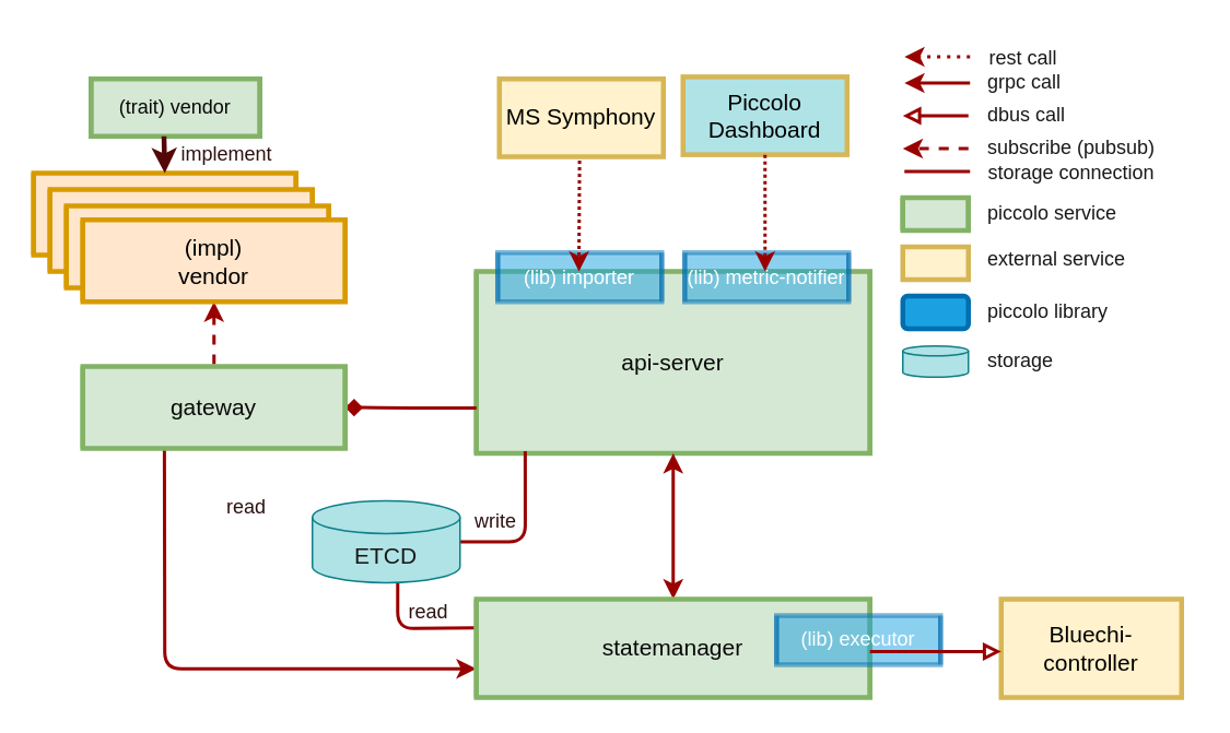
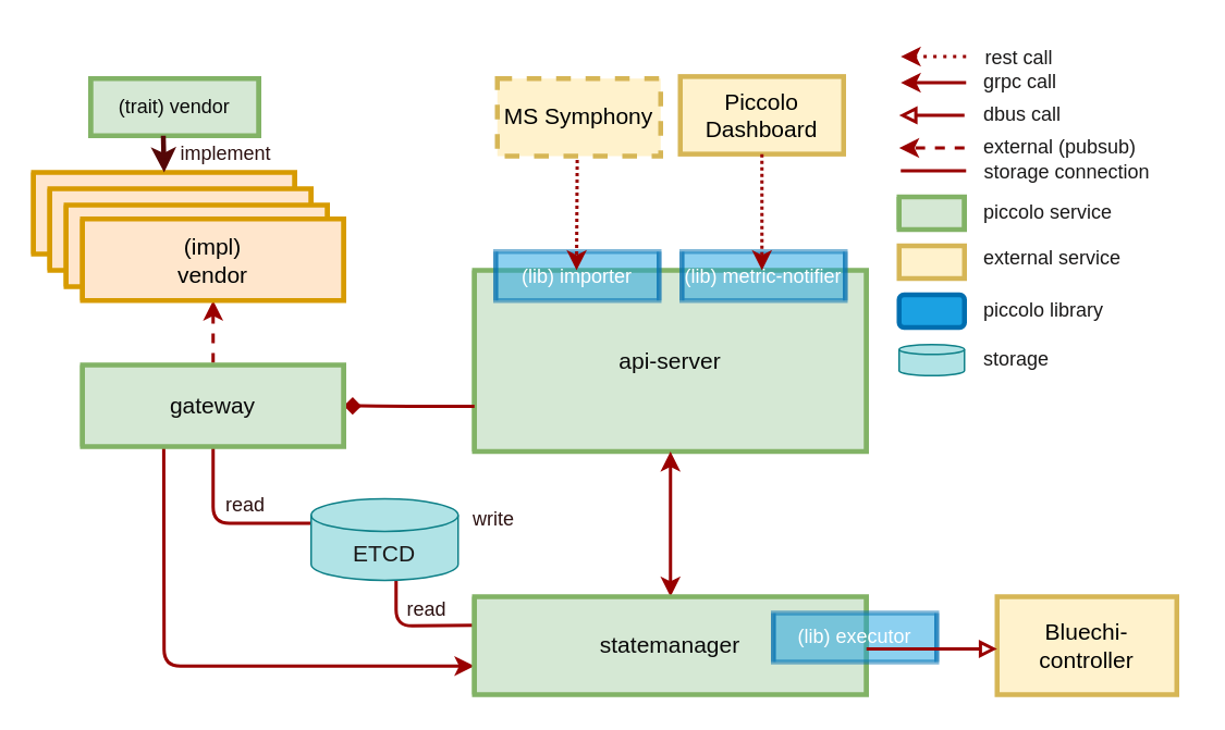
- <mxCell id="44" value="Piccolo&#10;Dashboard" style="whiteSpace=wrap;align=center;verticalAlign=middle;fontStyle=0;strokeWidth=3;fillColor=#b0e3e6;strokeColor=#d6b656;fontColor=#000000;fontSize=14;" parent="1" vertex="1"><mxGeometry x="416" y="46.25" width="100" height="47.5" as="geometry" /></mxCell>
+ <mxCell id="44" value="Piccolo&#10;Dashboard" style="whiteSpace=wrap;align=center;verticalAlign=middle;fontStyle=0;strokeWidth=3;fillColor=#fff2cc;strokeColor=#d6b656;fontColor=#000000;fontSize=14;" parent="1" vertex="1"><mxGeometry x="416" y="46.25" width="100" height="47.5" as="geometry" /></mxCell>
- <mxCell id="36" value="MS Symphony" style="whiteSpace=wrap;align=center;verticalAlign=middle;fontStyle=0;strokeWidth=3;fillColor=#fff2cc;strokeColor=#d6b656;fontColor=#000000;fontSize=14;" parent="1" vertex="1"><mxGeometry x="304" y="47.5" width="100" height="47.5" as="geometry" /></mxCell>
+ <mxCell id="36" value="MS Symphony" style="whiteSpace=wrap;align=center;verticalAlign=middle;fontStyle=0;strokeWidth=3;fillColor=#fff2cc;strokeColor=#d6b656;fontColor=#000000;fontSize=14;dashed=1;" parent="1" vertex="1"><mxGeometry x="304" y="47.5" width="100" height="47.5" as="geometry" /></mxCell>
- <mxCell id="24" value="subscribe (pubsub)" style="text;html=1;strokeColor=none;fillColor=none;align=left;verticalAlign=middle;whiteSpace=wrap;rounded=0;fontColor=#1a1919;fontStyle=0" parent="1" vertex="1"><mxGeometry x="600" y="75" width="120" height="30" as="geometry" /></mxCell>
+ <mxCell id="24" value="external (pubsub)" style="text;html=1;strokeColor=none;fillColor=none;align=left;verticalAlign=middle;whiteSpace=wrap;rounded=0;fontColor=#1a1919;fontStyle=0" parent="1" vertex="1"><mxGeometry x="600" y="75" width="120" height="30" as="geometry" /></mxCell>
- <mxCell id="8" value="" style="endArrow=none;html=1;rounded=1;exitX=0.124;exitY=0.988;exitDx=0;exitDy=0;entryX=1;entryY=0.5;entryDx=0;entryDy=0;entryPerimeter=0;strokeColor=#990000;strokeWidth=2;exitPerimeter=0;fontColor=#2c1111;endFill=0;edgeStyle=orthogonalEdgeStyle;fontStyle=0" parent="1" source="2" target="11" edge="1"><mxGeometry width="50" height="50" relative="1" as="geometry"><mxPoint x="263" y="316" as="sourcePoint" /><mxPoint x="292.17" y="302.8" as="targetPoint" /><Array as="points"><mxPoint x="320" y="330" /></Array></mxGeometry></mxCell>
+ <mxCell id="6" value="" style="elbow=horizontal;strokeColor=#990000;strokeWidth=2;entryX=0;entryY=0;entryDx=0;entryDy=15;entryPerimeter=0;startArrow=none;startFill=0;fontColor=#2c1111;endArrow=none;endFill=0;exitX=0.5;exitY=1;exitDx=0;exitDy=0;edgeStyle=orthogonalEdgeStyle;fontStyle=0" parent="1" target="11" edge="1" source="14"><mxGeometry width="100" height="100" relative="1" as="geometry"><mxPoint x="140" y="276" as="sourcePoint" /><mxPoint x="242.664" y="327.2" as="targetPoint" /></mxGeometry></mxCell>
